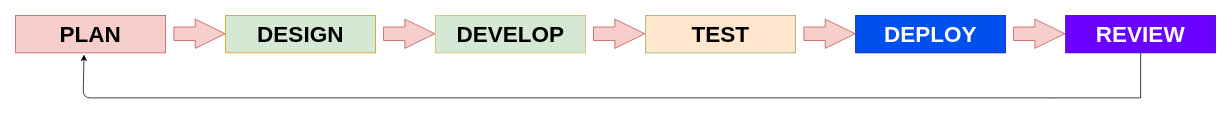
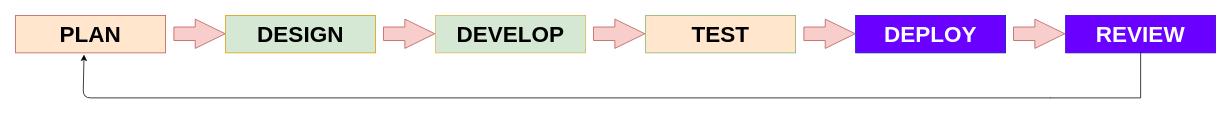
- <mxCell id="2" value="&lt;span style=&quot;font-size: 30px&quot;&gt;&lt;b&gt;PLAN&lt;/b&gt;&lt;/span&gt;" style="rounded=0;whiteSpace=wrap;html=1;fillColor=#f8cecc;strokeColor=#b85450;" parent="1" vertex="1"><mxGeometry x="20" y="20" width="200" height="50" as="geometry" /></mxCell>
+ <mxCell id="2" value="&lt;span style=&quot;font-size: 30px&quot;&gt;&lt;b&gt;PLAN&lt;/b&gt;&lt;/span&gt;" style="rounded=0;whiteSpace=wrap;html=1;fillColor=#ffe6cc;strokeColor=#b85450;" parent="1" vertex="1"><mxGeometry x="20" y="20" width="200" height="50" as="geometry" /></mxCell>
- <mxCell id="9" value="&lt;span style=&quot;font-size: 30px&quot;&gt;&lt;b&gt;DEPLOY&lt;/b&gt;&lt;/span&gt;" style="rounded=0;whiteSpace=wrap;html=1;fillColor=#0050ef;strokeColor=#001DBC;fontColor=#ffffff;" parent="1" vertex="1"><mxGeometry x="1140" y="20" width="200" height="50" as="geometry" /></mxCell>
+ <mxCell id="9" value="&lt;span style=&quot;font-size: 30px&quot;&gt;&lt;b&gt;DEPLOY&lt;/b&gt;&lt;/span&gt;" style="rounded=0;whiteSpace=wrap;html=1;fillColor=#6a00ff;strokeColor=#001DBC;fontColor=#ffffff;" parent="1" vertex="1"><mxGeometry x="1140" y="20" width="200" height="50" as="geometry" /></mxCell>
